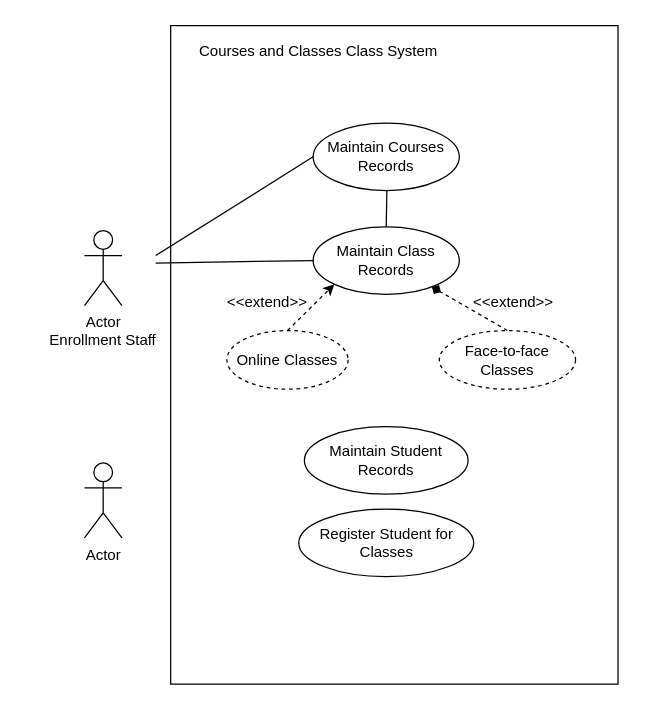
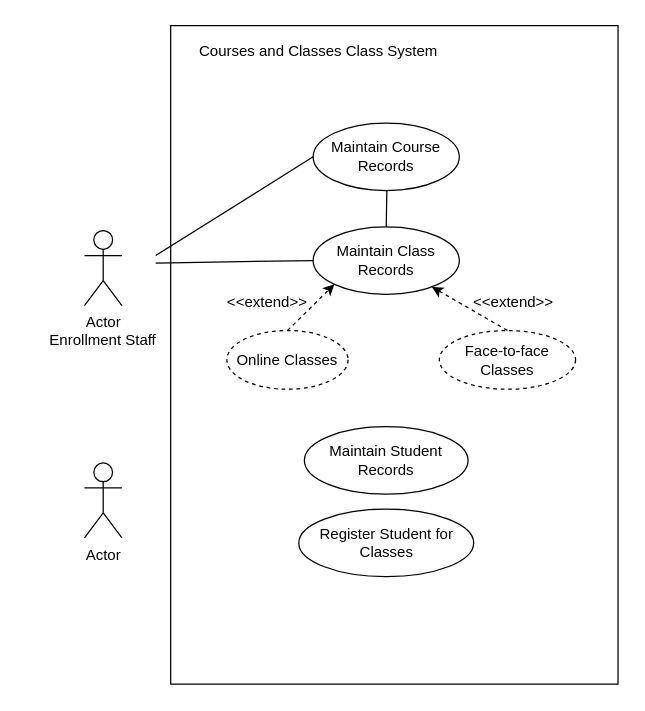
- <mxCell id="4" value="Maintain Courses Records" style="ellipse;whiteSpace=wrap;html=1;fillColor=none;" vertex="1" parent="1"><mxGeometry x="250" y="98" width="117" height="54" as="geometry" /></mxCell>
+ <mxCell id="4" value="Maintain Course Records" style="ellipse;whiteSpace=wrap;html=1;fillColor=none;" vertex="1" parent="1"><mxGeometry x="250" y="98" width="117" height="54" as="geometry" /></mxCell>
- <mxCell id="10" value="" style="endArrow=diamond;html=1;exitX=0.5;exitY=0;exitDx=0;exitDy=0;dashed=1;" edge="1" parent="1" source="6" target="5"><mxGeometry width="50" height="50" relative="1" as="geometry"><mxPoint x="239.5" y="274" as="sourcePoint" /><mxPoint x="277" y="237" as="targetPoint" /></mxGeometry></mxCell>
+ <mxCell id="10" value="" style="endArrow=classic;html=1;exitX=0.5;exitY=0;exitDx=0;exitDy=0;dashed=1;" edge="1" parent="1" source="6" target="5"><mxGeometry width="50" height="50" relative="1" as="geometry"><mxPoint x="239.5" y="274" as="sourcePoint" /><mxPoint x="277" y="237" as="targetPoint" /></mxGeometry></mxCell>
